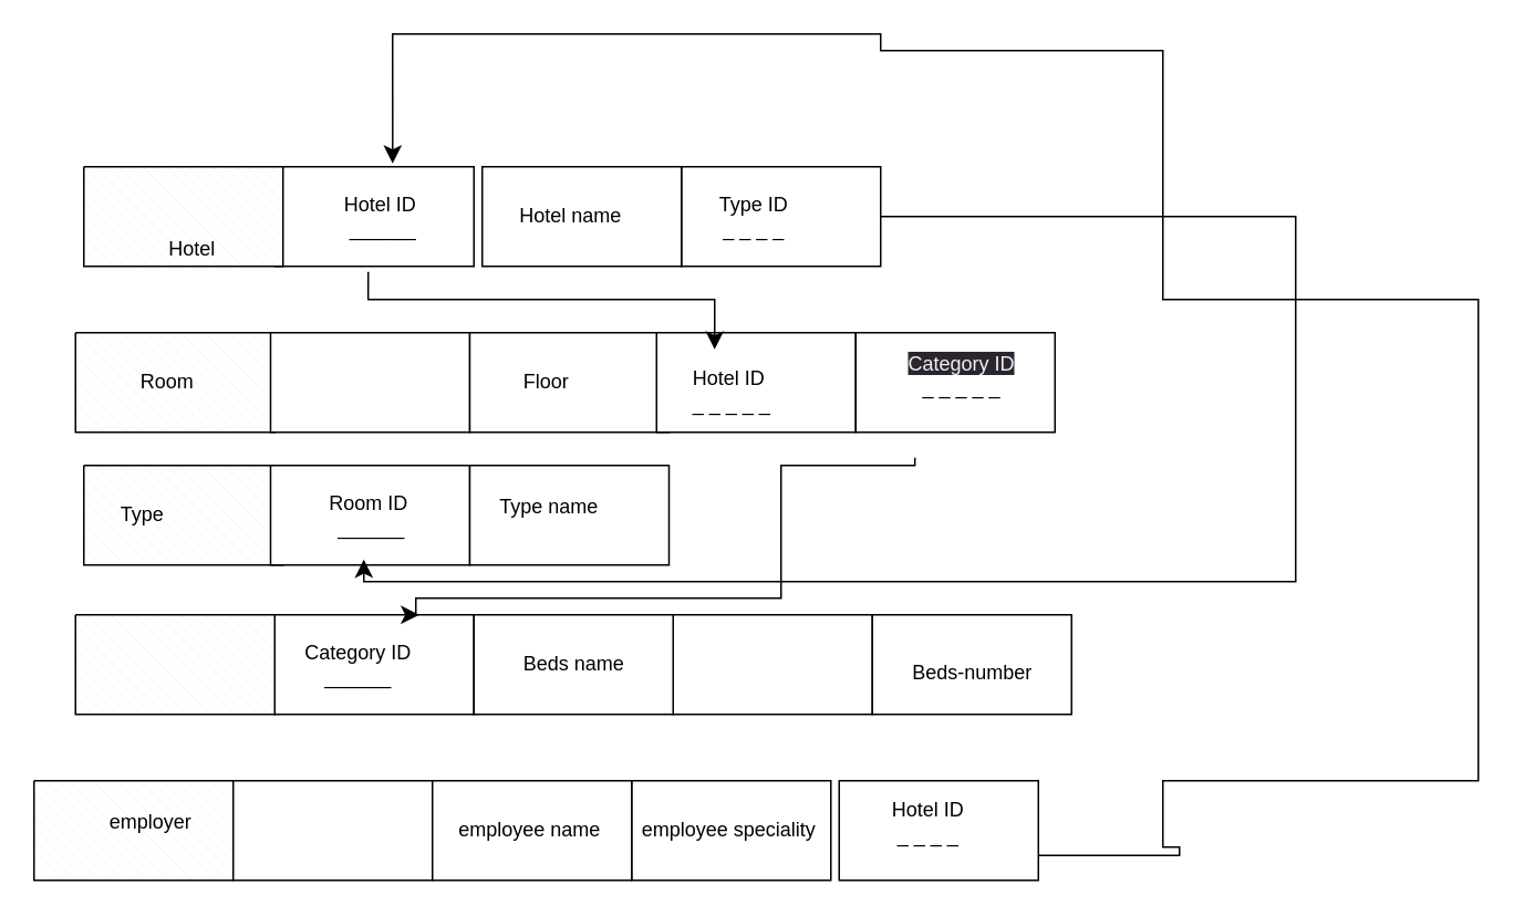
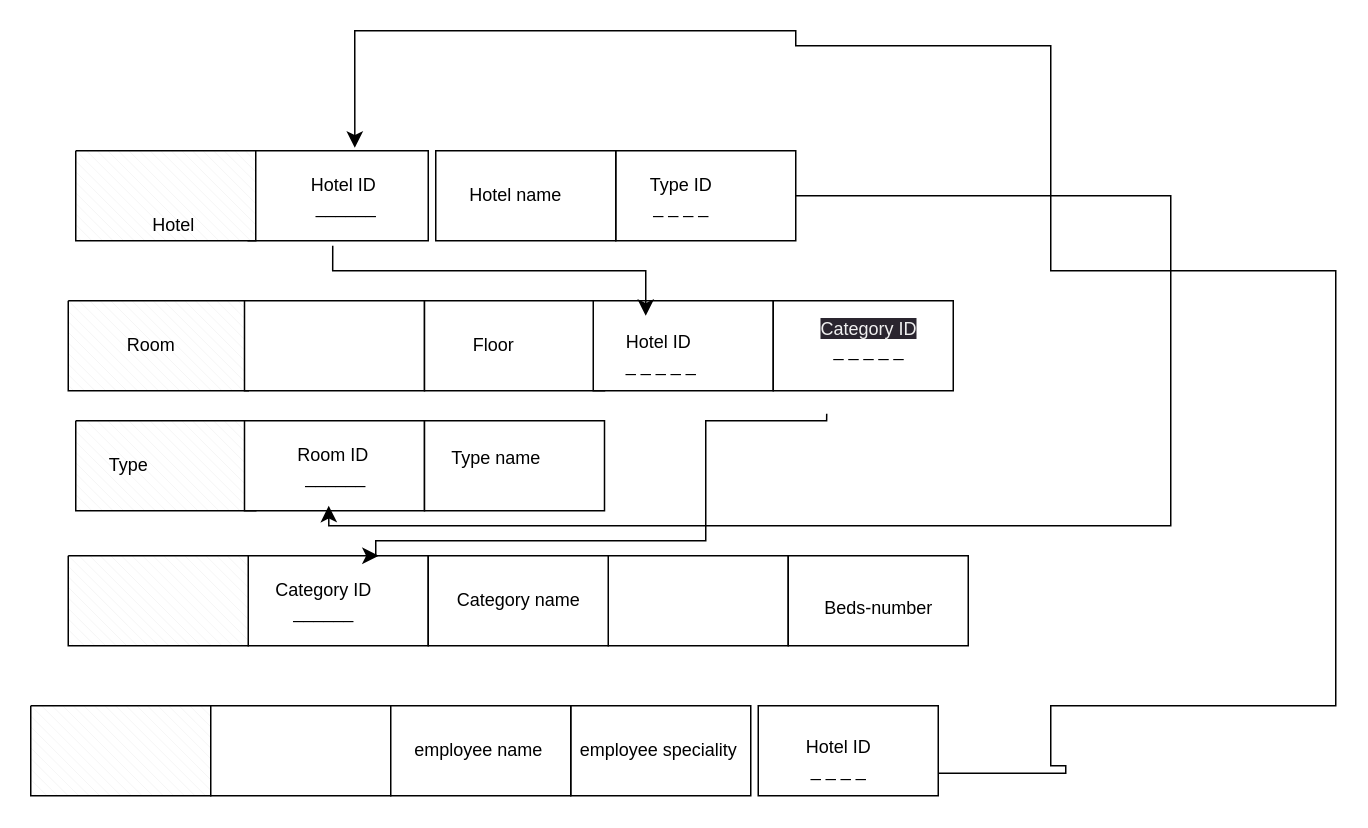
- <mxCell id="32" value="Beds name" style="text;html=1;align=center;verticalAlign=middle;resizable=0;points=[];autosize=1;strokeColor=none;fillColor=none;" vertex="1" parent="1"><mxGeometry x="290" y="385" width="110" height="30" as="geometry" /></mxCell>
+ <mxCell id="32" value="Category name" style="text;html=1;align=center;verticalAlign=middle;resizable=0;points=[];autosize=1;strokeColor=none;fillColor=none;" vertex="1" parent="1"><mxGeometry x="290" y="385" width="110" height="30" as="geometry" /></mxCell>
- <mxCell id="14" value="employer" style="text;html=1;align=center;verticalAlign=middle;resizable=0;points=[];autosize=1;strokeColor=none;fillColor=none;" parent="1" vertex="1"><mxGeometry x="55" y="480" width="70" height="30" as="geometry" /></mxCell>
- <mxCell id="40" value="Hotel ID&amp;nbsp;&lt;br&gt;_ _ _ _&amp;nbsp;" style="text;html=1;align=center;verticalAlign=middle;resizable=0;points=[];autosize=1;strokeColor=none;fillColor=none;" vertex="1" parent="1"><mxGeometry x="525" y="475" width="70" height="40" as="geometry" /></mxCell>
+ <mxCell id="40" value="Hotel ID&amp;nbsp;&lt;br&gt;_ _ _ _&amp;nbsp;" style="text;html=1;align=center;verticalAlign=middle;resizable=0;points=[];autosize=1;strokeColor=none;fillColor=none;" vertex="1" parent="1"><mxGeometry x="525" y="485" width="70" height="40" as="geometry" /></mxCell>
